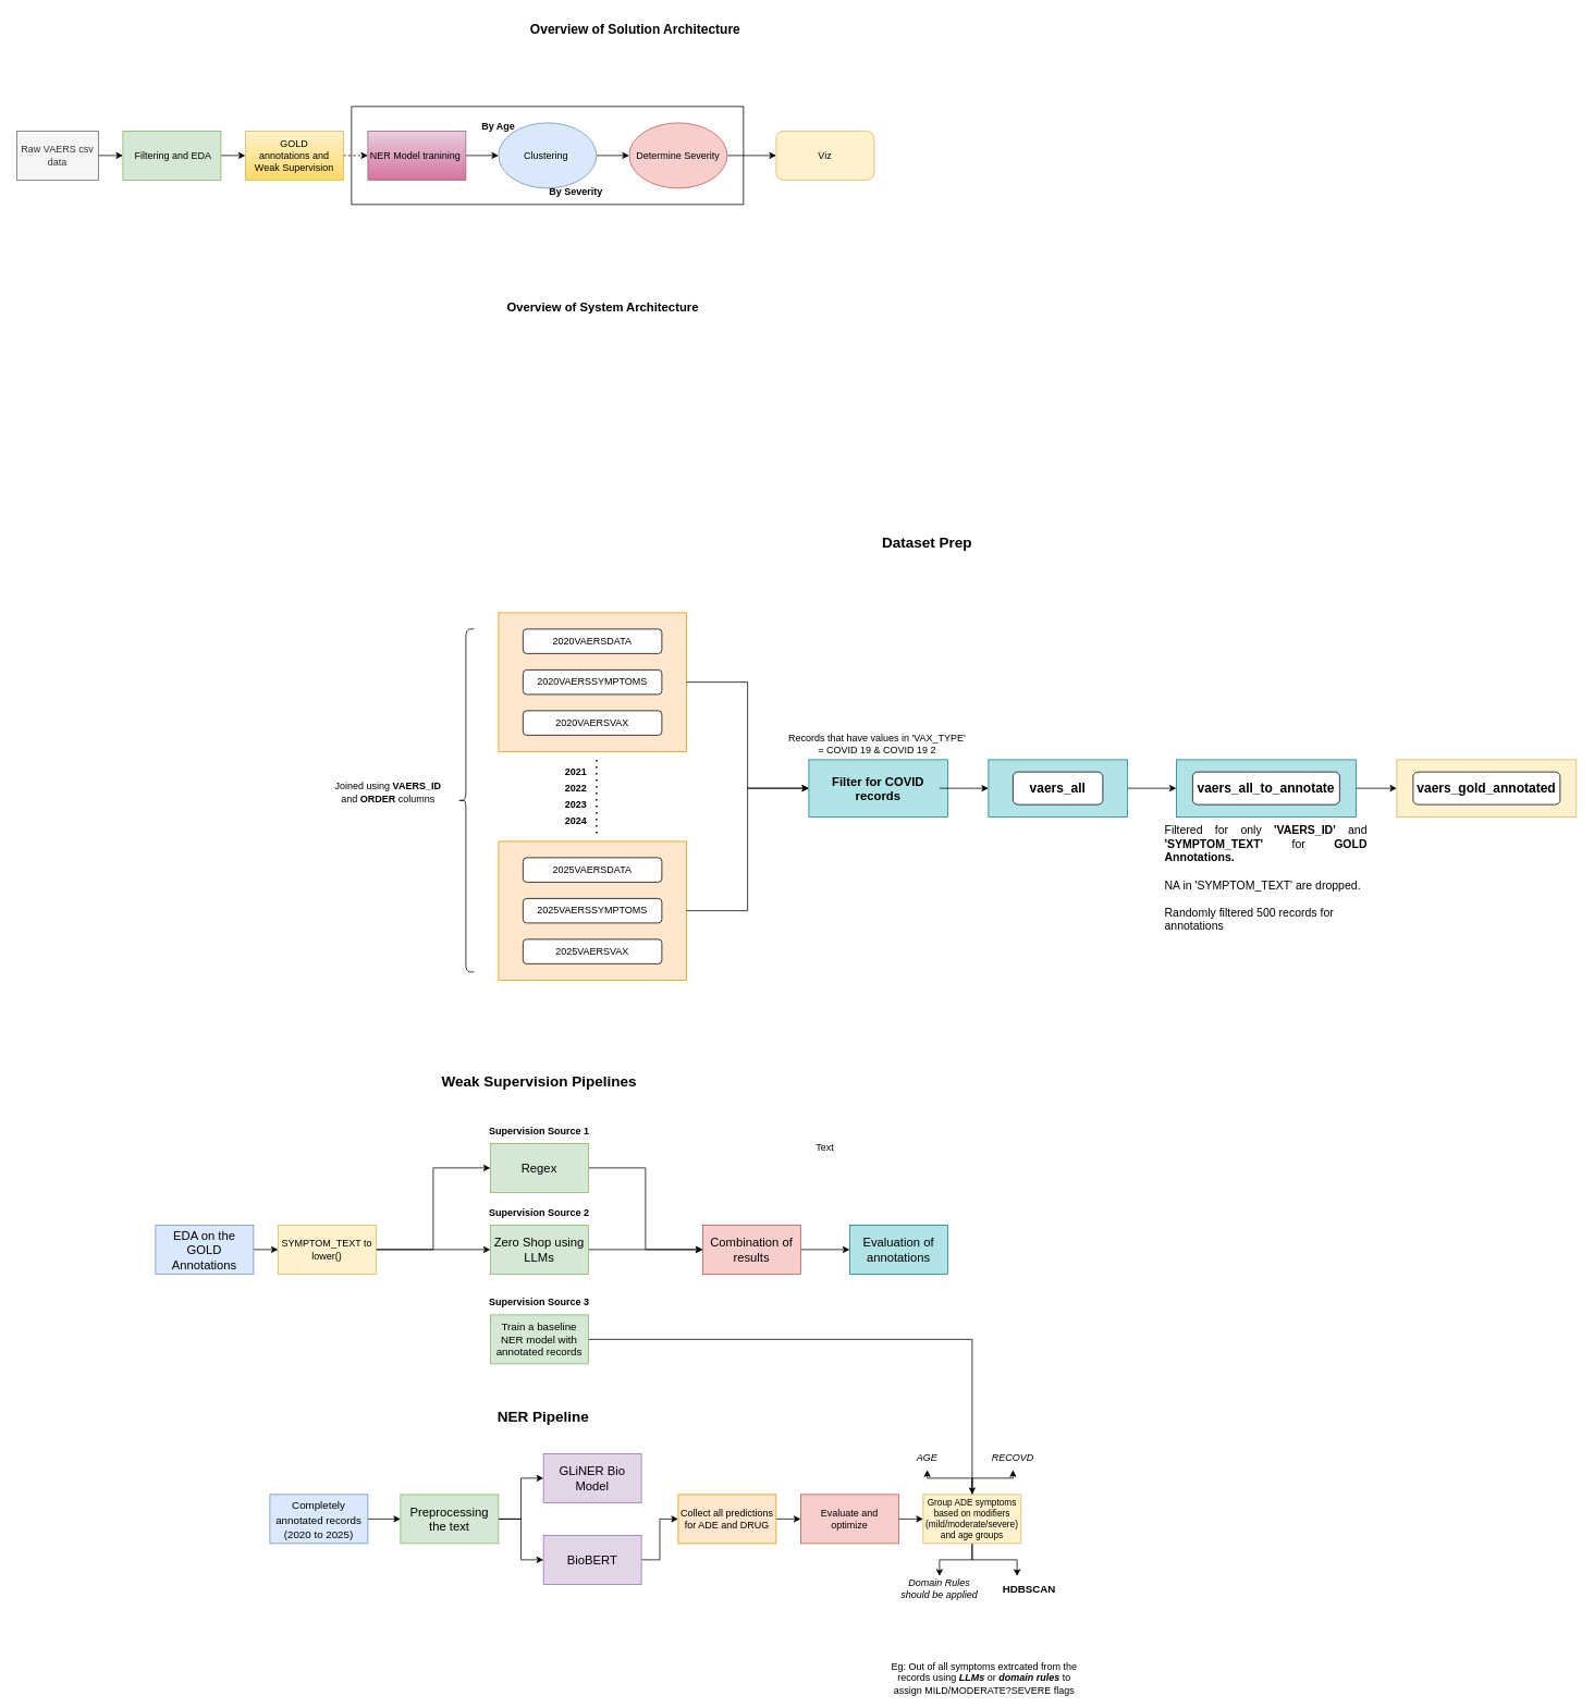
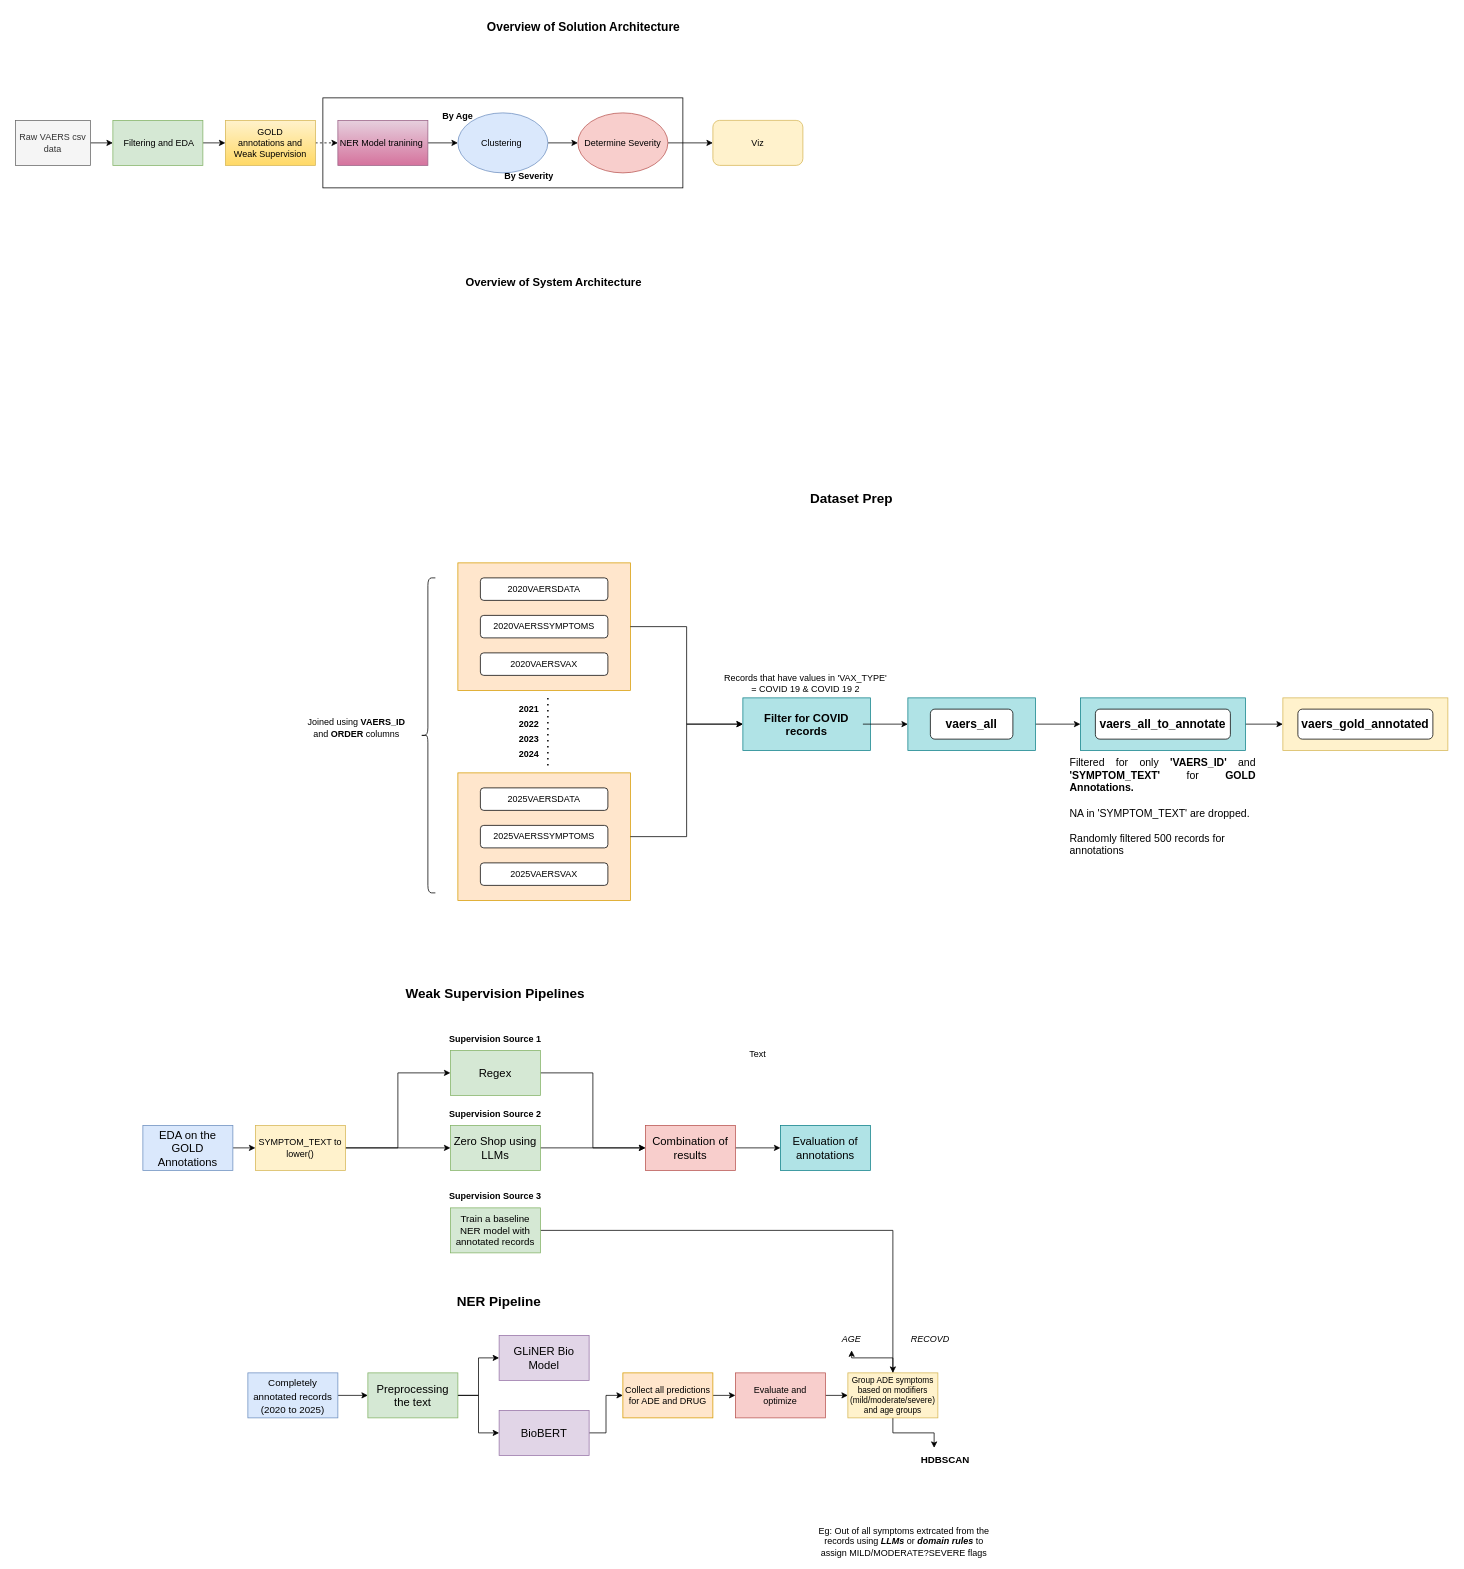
- <mxCell id="79" style="edgeStyle=orthogonalEdgeStyle;rounded=0;orthogonalLoop=1;jettySize=auto;html=1;exitX=0.5;exitY=0;exitDx=0;exitDy=0;" parent="1" source="83" target="85" edge="1"><mxGeometry relative="1" as="geometry" /></mxCell>
- <mxCell id="81" style="edgeStyle=orthogonalEdgeStyle;rounded=0;orthogonalLoop=1;jettySize=auto;html=1;exitX=0.5;exitY=1;exitDx=0;exitDy=0;entryX=0.5;entryY=0;entryDx=0;entryDy=0;" parent="1" source="83" target="86" edge="1"><mxGeometry relative="1" as="geometry" /></mxCell>
- <mxCell id="86" value="&lt;i&gt;Domain Rules should be applied&lt;/i&gt;" style="text;html=1;align=center;verticalAlign=middle;whiteSpace=wrap;rounded=0;" parent="1" vertex="1"><mxGeometry x="1100" y="1930" width="100" height="30" as="geometry" /></mxCell>
